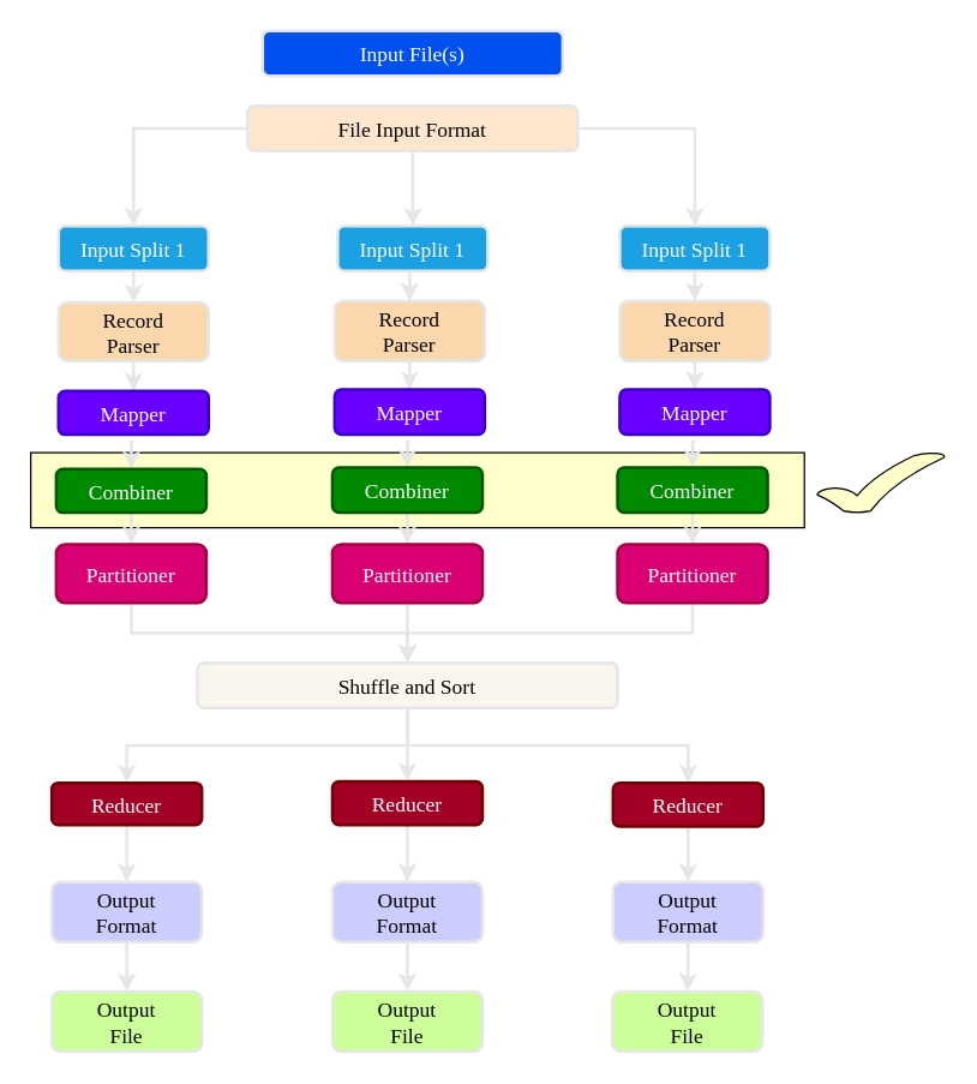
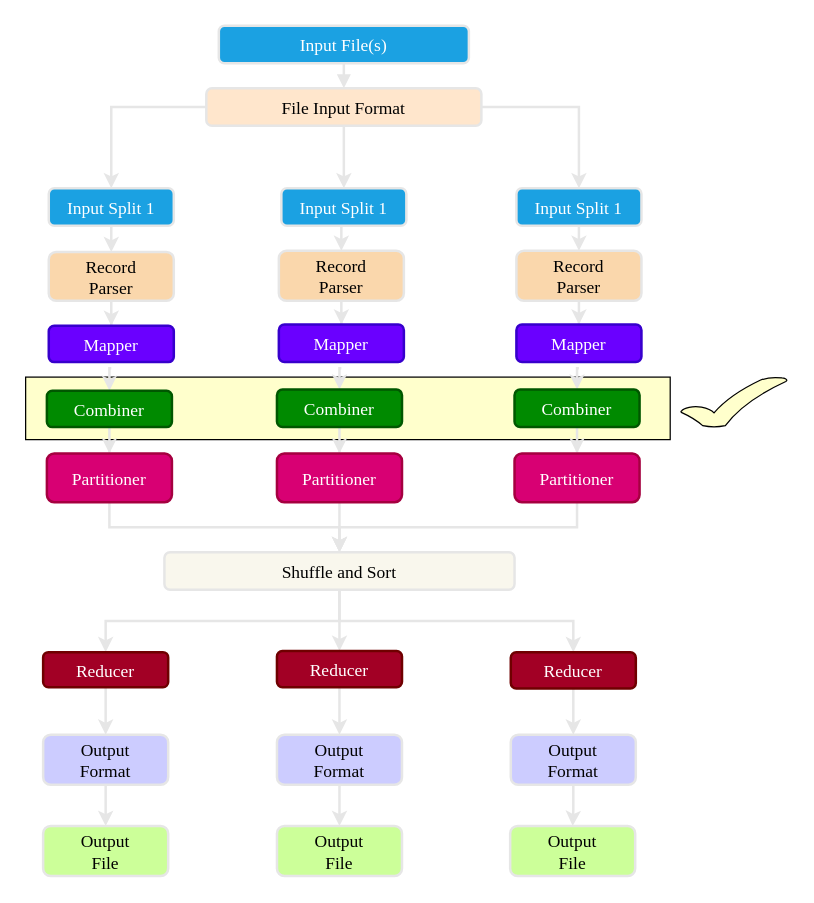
- <mxCell id="3" value="Input File(s)" style="rounded=1;fillColor=#0050ef;shadow=0;fontStyle=0;fontColor=#ffffff;fontSize=14;strokeWidth=2;strokeColor=#E6E6E6;fontFamily=Verdana;" parent="1" vertex="1"><mxGeometry x="174.5" y="20" width="200" height="30" as="geometry" /></mxCell>
+ <mxCell id="3" value="Input File(s)" style="rounded=1;fillColor=#1ba1e2;shadow=0;fontStyle=0;fontColor=#ffffff;fontSize=14;strokeWidth=2;strokeColor=#E6E6E6;fontFamily=Verdana;" parent="1" vertex="1"><mxGeometry x="174.5" y="20" width="200" height="30" as="geometry" /></mxCell>
+ <mxCell id="10" value="" style="edgeStyle=elbowEdgeStyle;elbow=vertical;strokeWidth=2;endArrow=block;endFill=1;fontStyle=0;shadow=0;fontSize=14;strokeColor=#E6E6E6;fontFamily=Verdana;" parent="1" source="3" target="7" edge="1"><mxGeometry x="-480.75" y="-74.5" width="100" height="100" as="geometry"><mxPoint x="-466.75" y="25.5" as="sourcePoint" /><mxPoint x="-366.75" y="-74.5" as="targetPoint" /></mxGeometry></mxCell>
